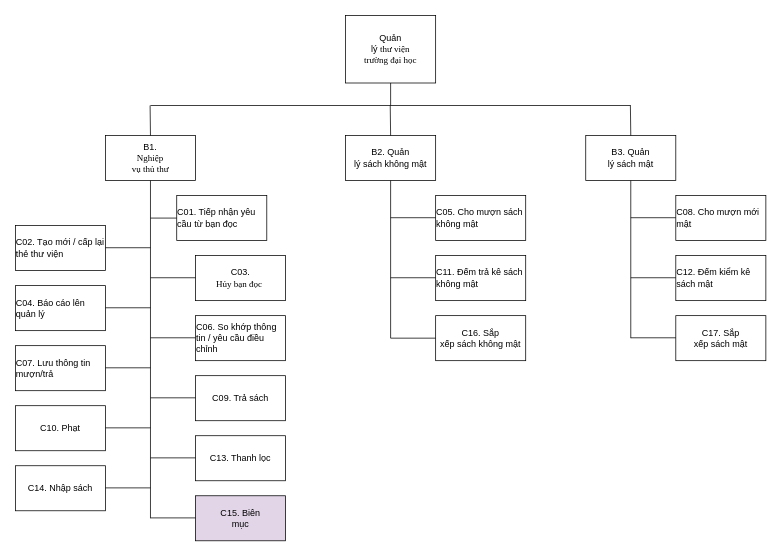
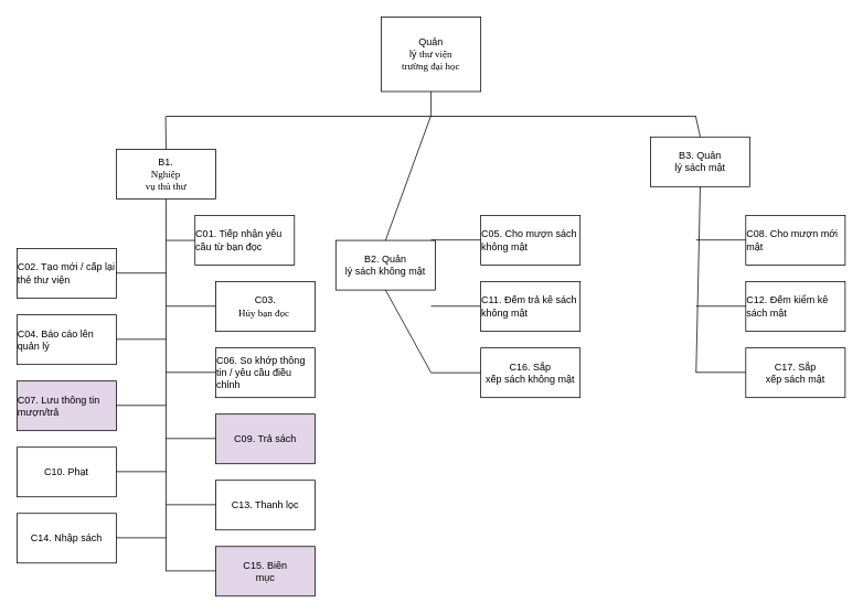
- <mxCell id="4" value="B2. Quản&lt;br/&gt;lý sách không mật" style="rounded=0;whiteSpace=wrap;html=1;" parent="1" vertex="1"><mxGeometry x="460" y="180" width="120" height="60" as="geometry" /></mxCell>
+ <mxCell id="4" value="B2. Quản&lt;br/&gt;lý sách không mật" style="rounded=0;whiteSpace=wrap;html=1;" parent="1" vertex="1"><mxGeometry x="405" y="290" width="120" height="60" as="geometry" /></mxCell>
- <mxCell id="5" value="B3. Quản&lt;br/&gt;lý sách mật" style="rounded=0;whiteSpace=wrap;html=1;" parent="1" vertex="1"><mxGeometry x="780" y="180" width="120" height="60" as="geometry" /></mxCell>
+ <mxCell id="5" value="B3. Quản&lt;br/&gt;lý sách mật" style="rounded=0;whiteSpace=wrap;html=1;" parent="1" vertex="1"><mxGeometry x="785" y="165" width="120" height="60" as="geometry" /></mxCell>
- <mxCell id="25" value="&lt;p style=&quot;text-align:left&quot; align=&quot;left&quot; class=&quot;MsoNormal&quot;&gt;C07. Lưu thông tin mượn/trả&lt;/p&gt;" style="rounded=0;whiteSpace=wrap;html=1;" parent="1" vertex="1"><mxGeometry x="20" y="460" width="120" height="60" as="geometry" /></mxCell>
+ <mxCell id="25" value="&lt;p style=&quot;text-align:left&quot; align=&quot;left&quot; class=&quot;MsoNormal&quot;&gt;C07. Lưu thông tin mượn/trả&lt;/p&gt;" style="rounded=0;whiteSpace=wrap;html=1;fillColor=#e1d5e7;" parent="1" vertex="1"><mxGeometry x="20" y="460" width="120" height="60" as="geometry" /></mxCell>
- <mxCell id="26" value="&lt;p style=&quot;text-align:left&quot; align=&quot;left&quot; class=&quot;MsoNormal&quot;&gt;C09. Trả sách&lt;/p&gt;" style="rounded=0;whiteSpace=wrap;html=1;" parent="1" vertex="1"><mxGeometry x="260" y="500" width="120" height="60" as="geometry" /></mxCell>
+ <mxCell id="26" value="&lt;p style=&quot;text-align:left&quot; align=&quot;left&quot; class=&quot;MsoNormal&quot;&gt;C09. Trả sách&lt;/p&gt;" style="rounded=0;whiteSpace=wrap;html=1;fillColor=#e1d5e7;" parent="1" vertex="1"><mxGeometry x="260" y="500" width="120" height="60" as="geometry" /></mxCell>
